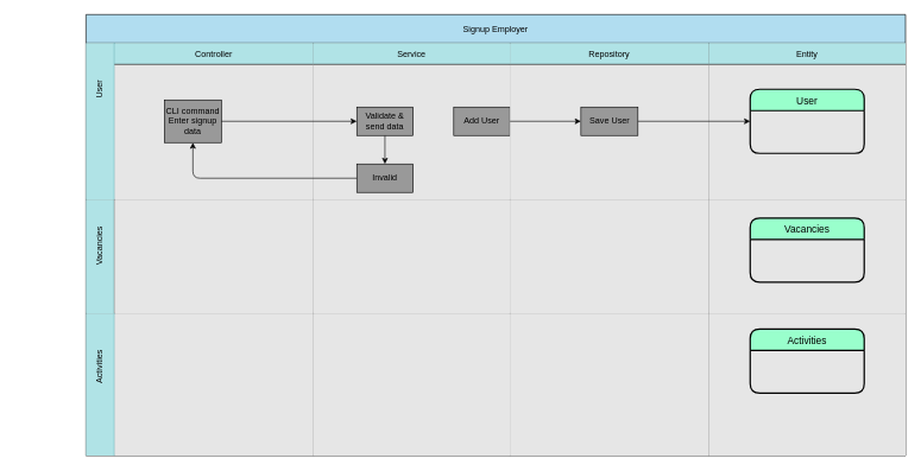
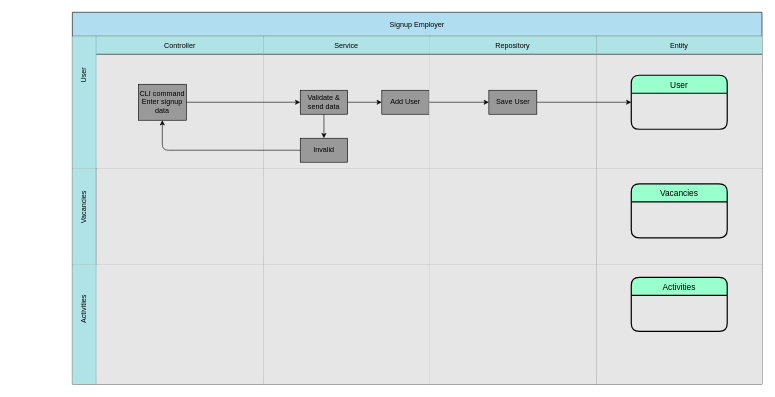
+ <mxCell id="8" style="edgeStyle=none;html=1;exitX=1;exitY=0.5;exitDx=0;exitDy=0;strokeColor=#000000;" edge="1" parent="6" source="9" target="11"><mxGeometry relative="1" as="geometry" /></mxCell>
